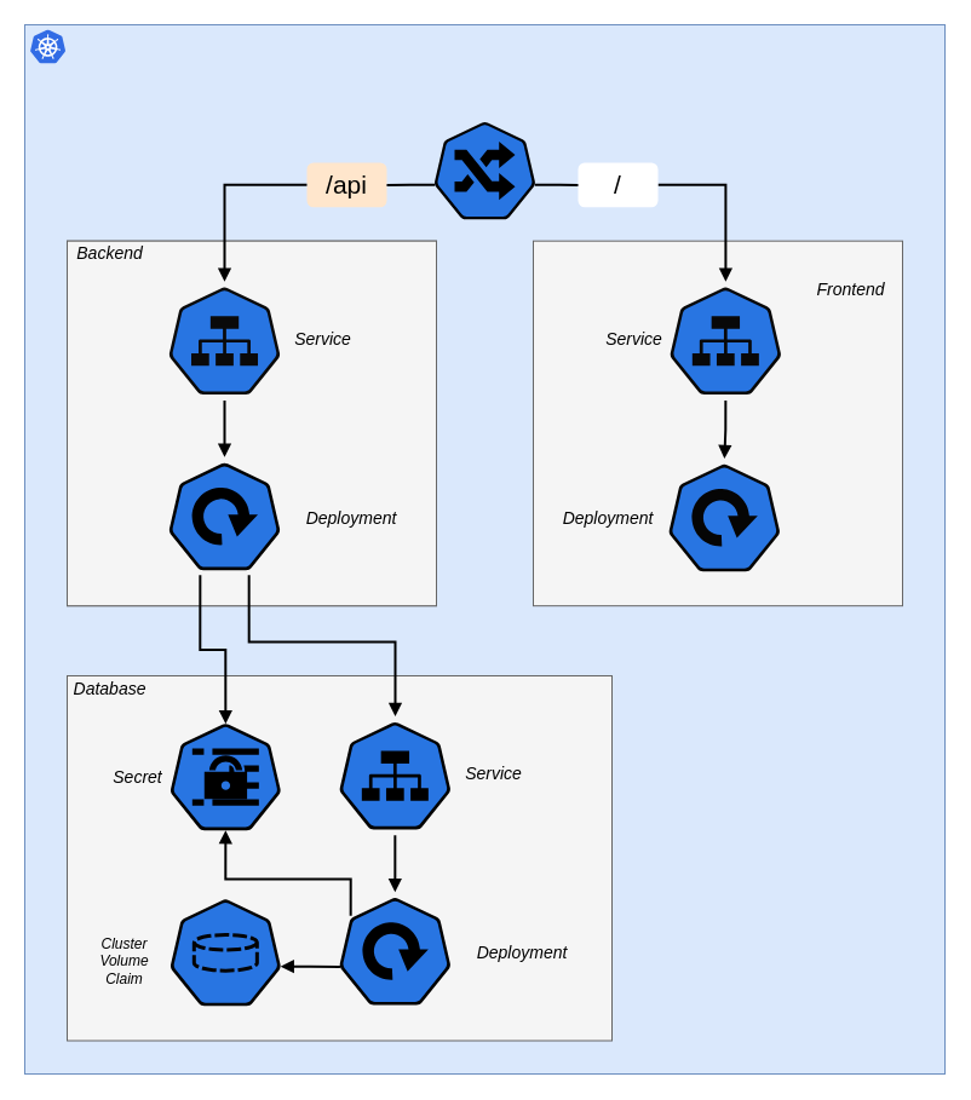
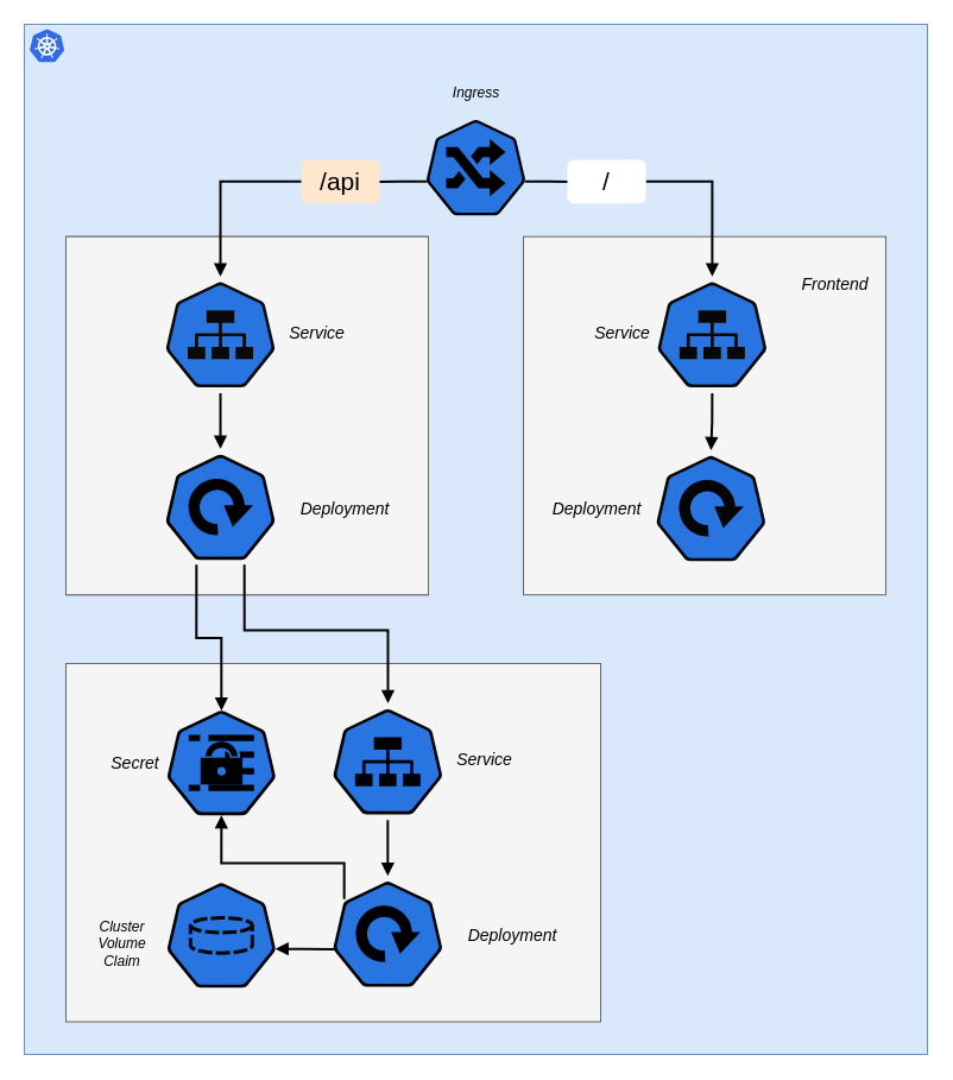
+ <mxCell id="8" value="&lt;i&gt;Ingress&lt;/i&gt;" style="text;html=1;align=center;verticalAlign=middle;resizable=0;points=[];autosize=1;strokeColor=none;" parent="6" vertex="1"><mxGeometry x="5" y="5.583" width="50" height="20" as="geometry" /></mxCell>
- <mxCell id="31" value="&lt;i&gt;Backend&lt;/i&gt;" style="text;html=1;align=center;verticalAlign=middle;resizable=0;points=[];autosize=1;strokeColor=none;fontSize=14;" parent="23" vertex="1"><mxGeometry width="70" height="20" as="geometry" /></mxCell>
- <mxCell id="34" value="&lt;i&gt;Database&lt;/i&gt;" style="text;html=1;align=center;verticalAlign=middle;resizable=0;points=[];autosize=1;strokeColor=none;fontSize=14;" parent="2" vertex="1"><mxGeometry x="35.01" y="538.0" width="70" height="21" as="geometry" /></mxCell>
